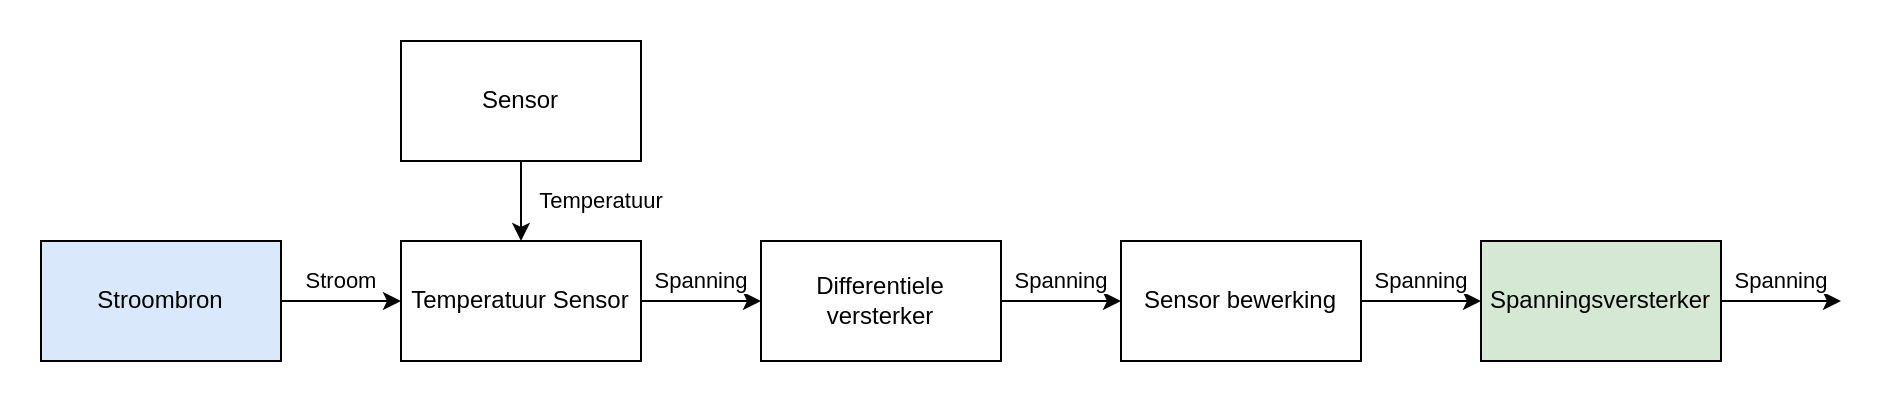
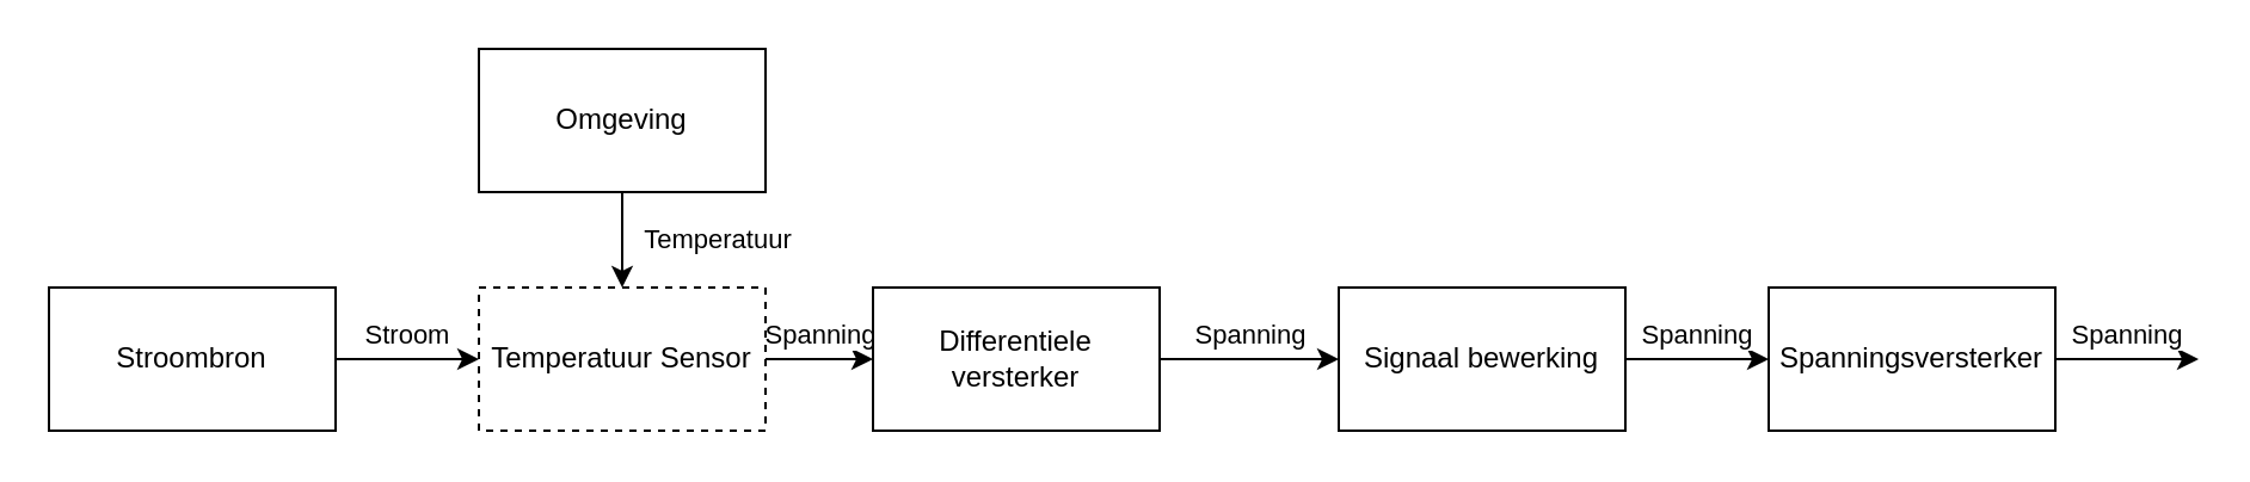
- <mxCell id="13" value="Sensor" style="rounded=0;whiteSpace=wrap;html=1;" vertex="1" parent="1"><mxGeometry x="200" y="20" width="120" height="60" as="geometry" /></mxCell>
+ <mxCell id="13" value="Omgeving" style="rounded=0;whiteSpace=wrap;html=1;" vertex="1" parent="1"><mxGeometry x="200" y="20" width="120" height="60" as="geometry" /></mxCell>
- <mxCell id="3" value="Stroombron" style="whiteSpace=wrap;html=1;rounded=0;fillColor=#dae8fc;" parent="1" vertex="1"><mxGeometry x="20" y="120" width="120" height="60" as="geometry" /></mxCell>
+ <mxCell id="3" value="Stroombron" style="whiteSpace=wrap;html=1;rounded=0;" parent="1" vertex="1"><mxGeometry x="20" y="120" width="120" height="60" as="geometry" /></mxCell>
- <mxCell id="5" value="Temperatuur Sensor" style="rounded=0;whiteSpace=wrap;html=1;" parent="1" vertex="1"><mxGeometry x="200" y="120" width="120" height="60" as="geometry" /></mxCell>
+ <mxCell id="5" value="Temperatuur Sensor" style="rounded=0;whiteSpace=wrap;html=1;dashed=1;" parent="1" vertex="1"><mxGeometry x="200" y="120" width="120" height="60" as="geometry" /></mxCell>
- <mxCell id="7" value="Differentiele versterker" style="whiteSpace=wrap;html=1;rounded=0;" parent="1" vertex="1"><mxGeometry x="380" y="120" width="120" height="60" as="geometry" /></mxCell>
+ <mxCell id="7" value="Differentiele versterker" style="whiteSpace=wrap;html=1;rounded=0;" parent="1" vertex="1"><mxGeometry x="365" y="120" width="120" height="60" as="geometry" /></mxCell>
- <mxCell id="9" value="Sensor bewerking" style="whiteSpace=wrap;html=1;rounded=0;" parent="1" vertex="1"><mxGeometry x="560" y="120" width="120" height="60" as="geometry" /></mxCell>
+ <mxCell id="9" value="Signaal bewerking" style="whiteSpace=wrap;html=1;rounded=0;" parent="1" vertex="1"><mxGeometry x="560" y="120" width="120" height="60" as="geometry" /></mxCell>
- <mxCell id="11" value="Spanningsversterker" style="whiteSpace=wrap;html=1;rounded=0;fillColor=#d5e8d4;" parent="1" vertex="1"><mxGeometry x="740" y="120" width="120" height="60" as="geometry" /></mxCell>
+ <mxCell id="11" value="Spanningsversterker" style="whiteSpace=wrap;html=1;rounded=0;" parent="1" vertex="1"><mxGeometry x="740" y="120" width="120" height="60" as="geometry" /></mxCell>
